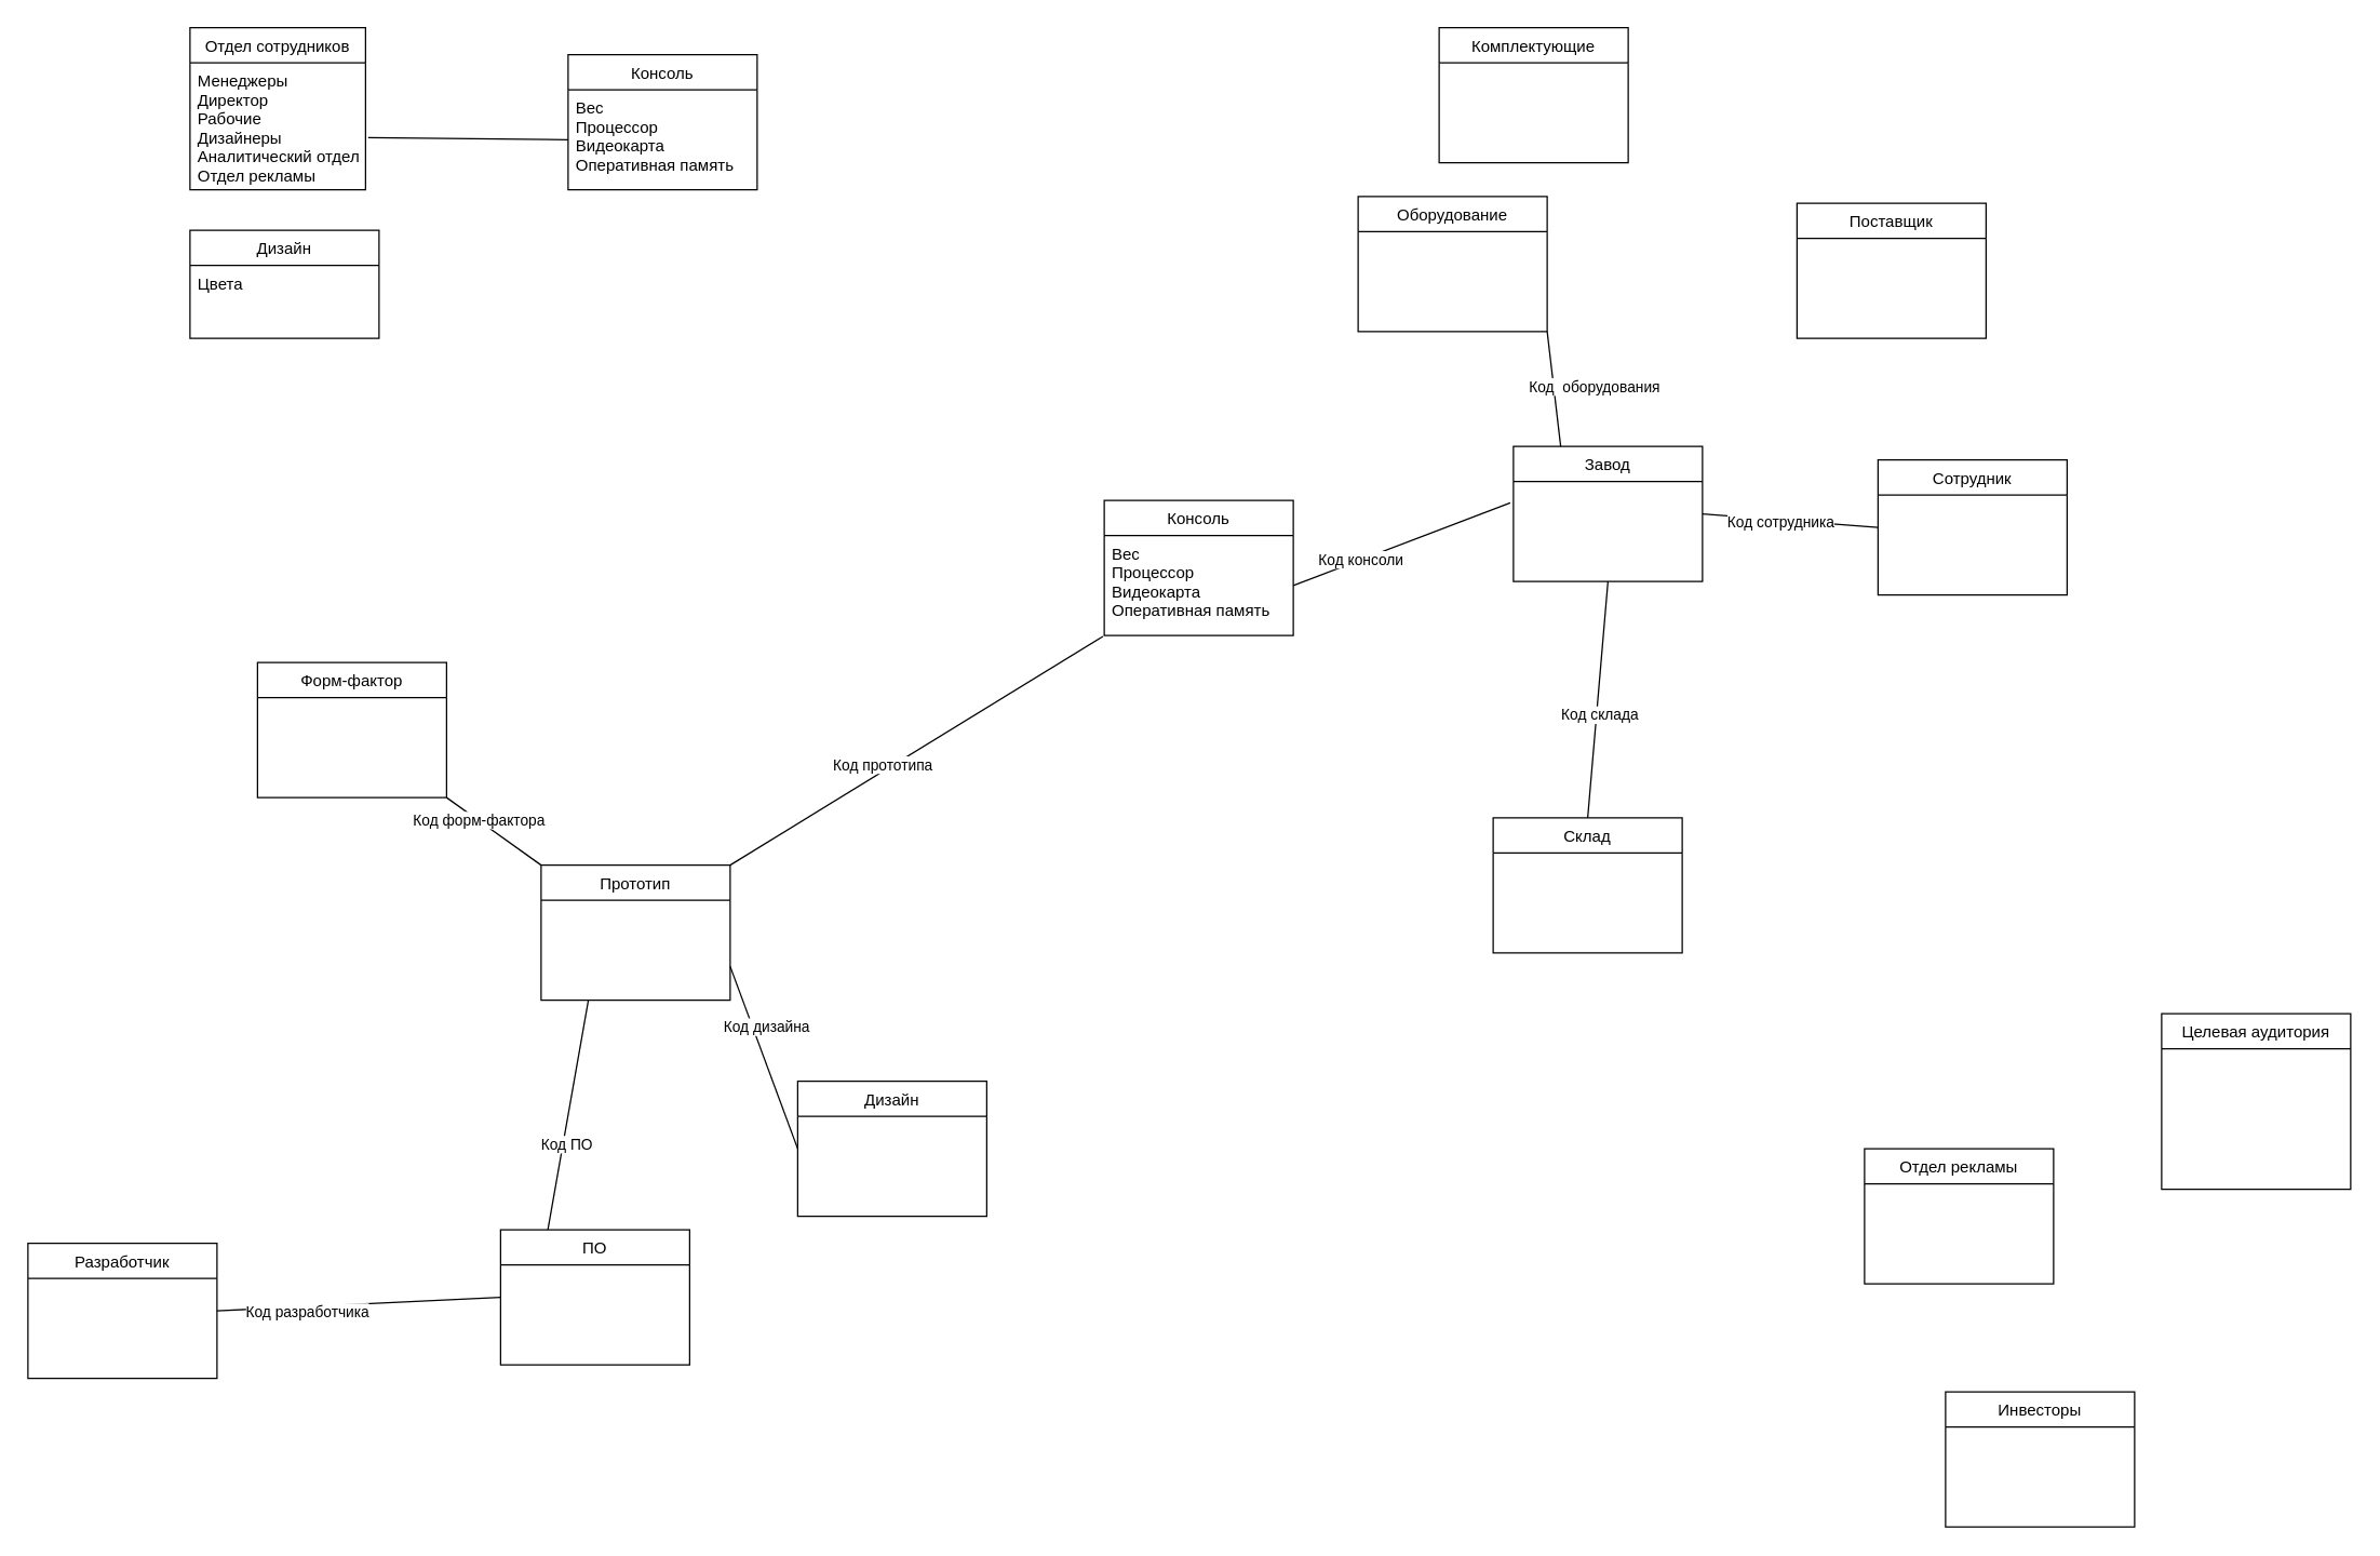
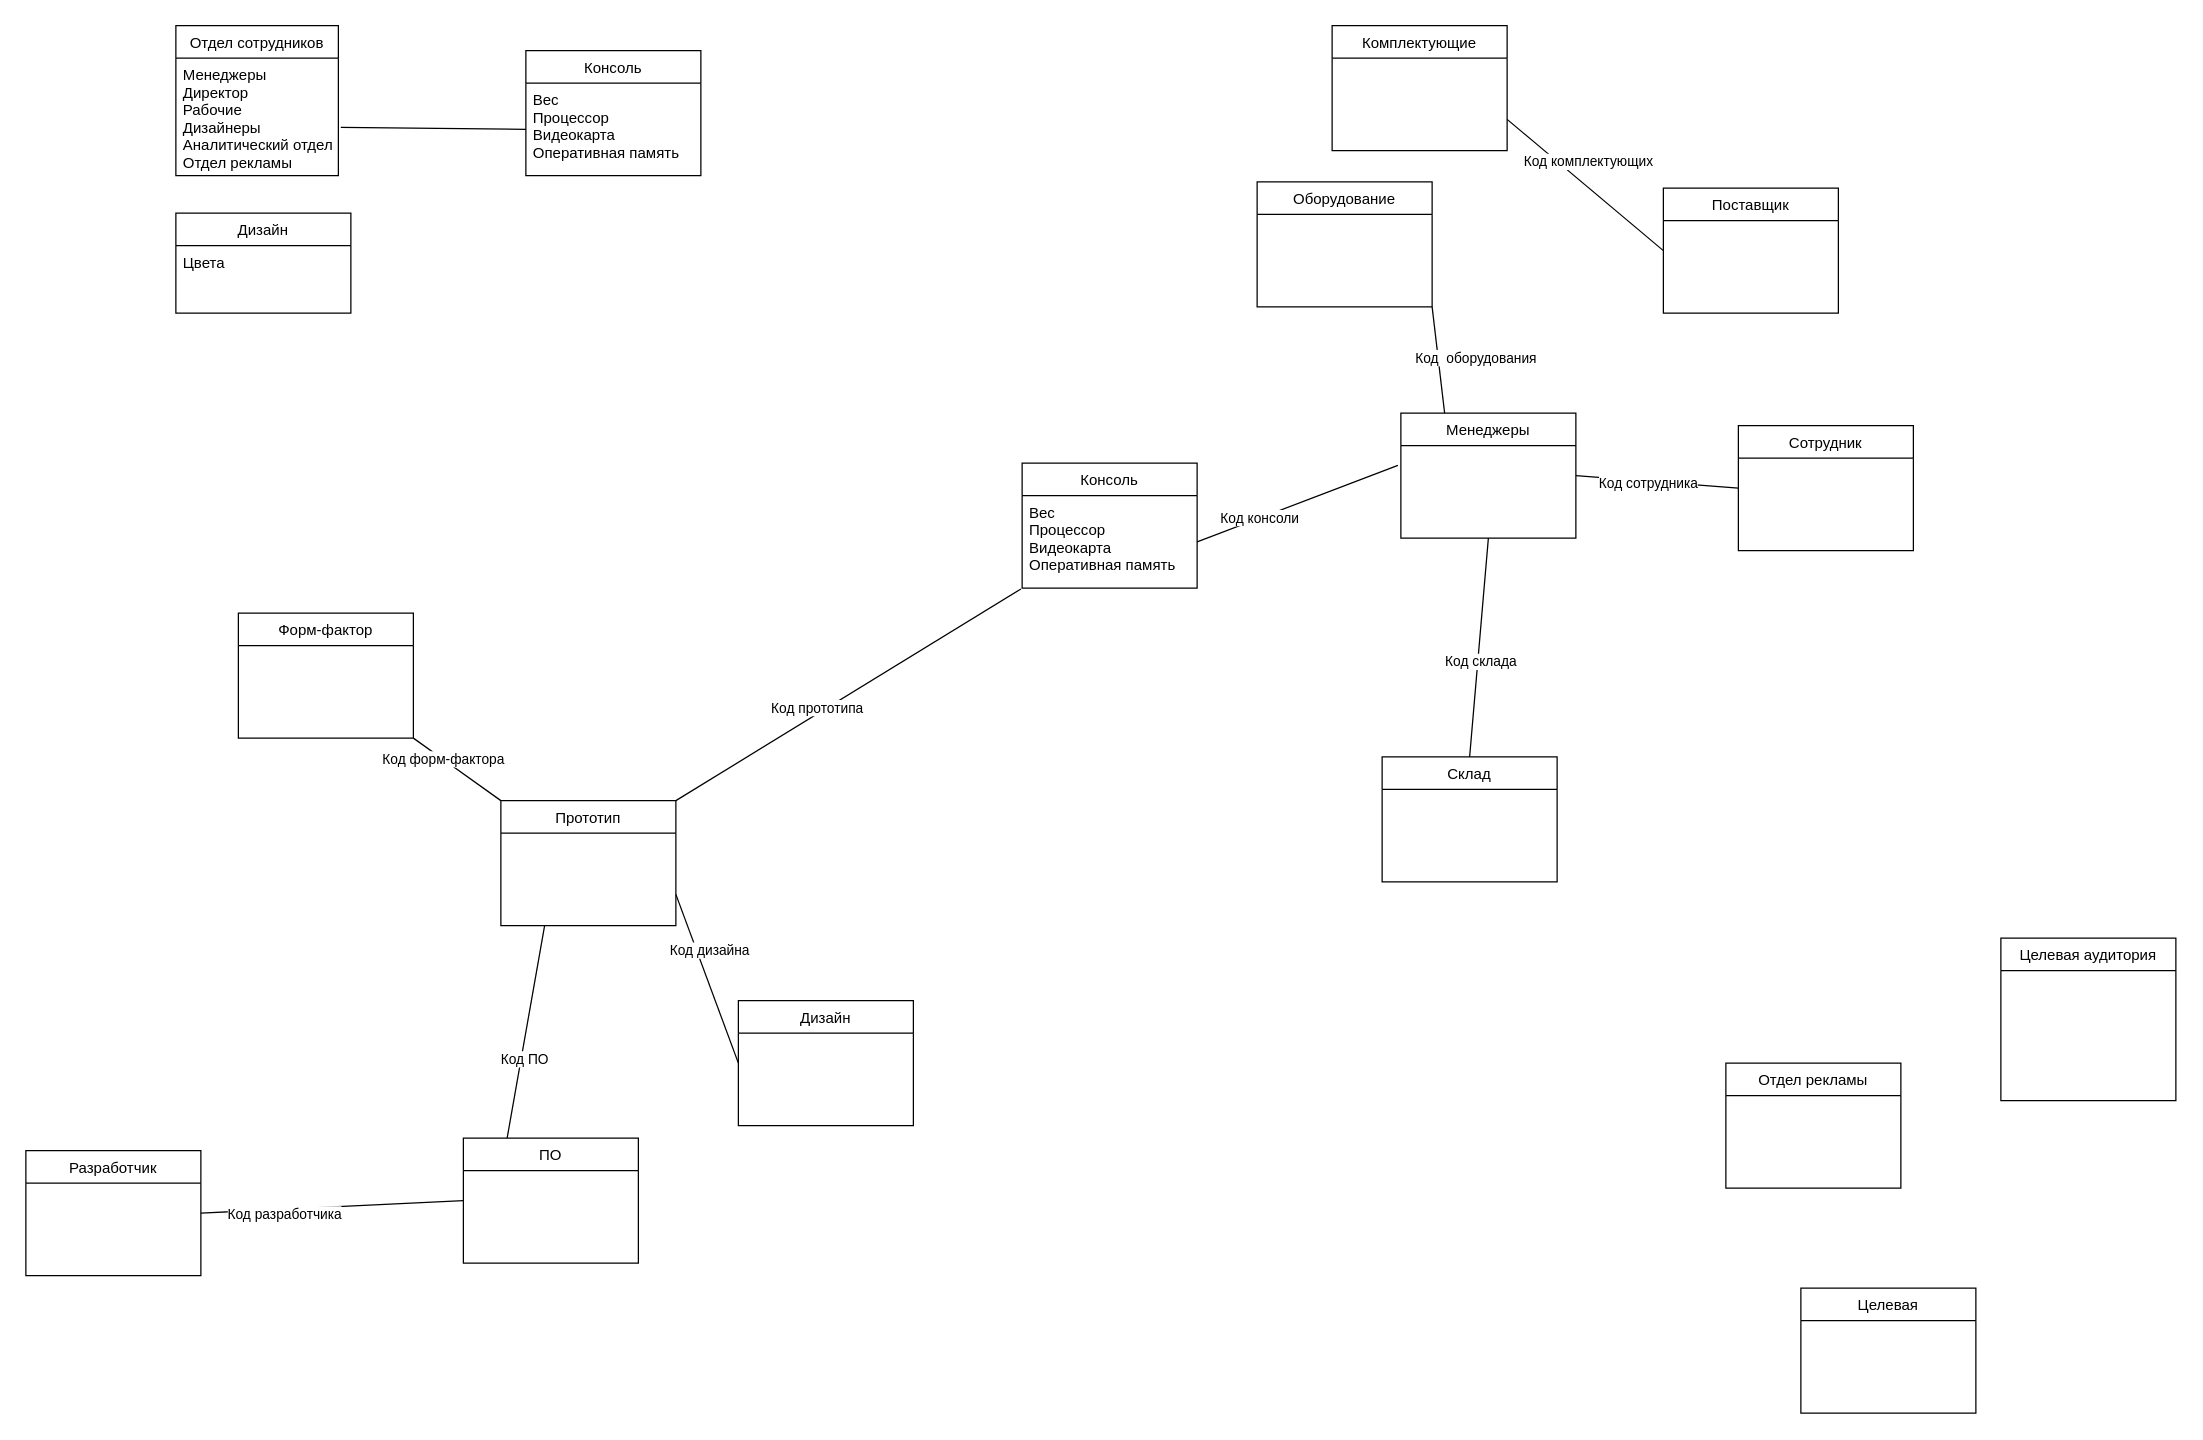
+ <mxCell id="22" value="" style="endArrow=none;html=1;entryX=1;entryY=0.75;entryDx=0;entryDy=0;exitX=0;exitY=0.5;exitDx=0;exitDy=0;" parent="1" source="20" target="21" edge="1"><mxGeometry width="50" height="50" relative="1" as="geometry"><mxPoint x="1440" y="360" as="sourcePoint" /><mxPoint x="1490" y="310" as="targetPoint" /></mxGeometry></mxCell>
+ <mxCell id="23" value="Код комплектующих" style="edgeLabel;html=1;align=center;verticalAlign=middle;resizable=0;points=[];" parent="22" vertex="1" connectable="0"><mxGeometry x="0.394" y="2" relative="1" as="geometry"><mxPoint x="28" as="offset" /></mxGeometry></mxCell>
- <mxCell id="4" value="Завод" style="swimlane;fontStyle=0;childLayout=stackLayout;horizontal=1;startSize=26;horizontalStack=0;resizeParent=1;resizeParentMax=0;resizeLast=0;collapsible=1;marginBottom=0;" parent="1" vertex="1"><mxGeometry x="1120" y="330" width="140" height="100" as="geometry" /></mxCell>
+ <mxCell id="4" value="Менеджеры" style="swimlane;fontStyle=0;childLayout=stackLayout;horizontal=1;startSize=26;horizontalStack=0;resizeParent=1;resizeParentMax=0;resizeLast=0;collapsible=1;marginBottom=0;" parent="1" vertex="1"><mxGeometry x="1120" y="330" width="140" height="100" as="geometry" /></mxCell>
- <mxCell id="44" value="Инвесторы" style="swimlane;fontStyle=0;childLayout=stackLayout;horizontal=1;startSize=26;horizontalStack=0;resizeParent=1;resizeParentMax=0;resizeLast=0;collapsible=1;marginBottom=0;" vertex="1" parent="1"><mxGeometry x="1440" y="1030" width="140" height="100" as="geometry" /></mxCell>
+ <mxCell id="44" value="Целевая" style="swimlane;fontStyle=0;childLayout=stackLayout;horizontal=1;startSize=26;horizontalStack=0;resizeParent=1;resizeParentMax=0;resizeLast=0;collapsible=1;marginBottom=0;" vertex="1" parent="1"><mxGeometry x="1440" y="1030" width="140" height="100" as="geometry" /></mxCell>
